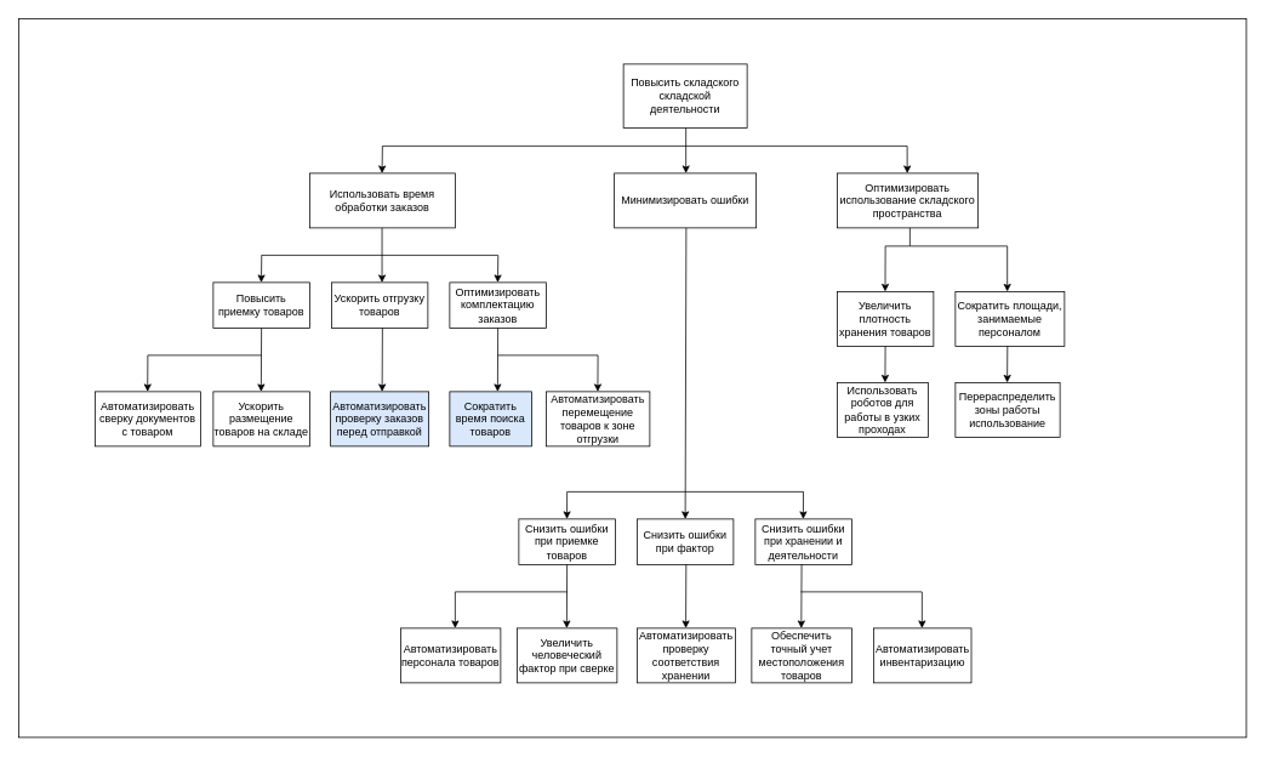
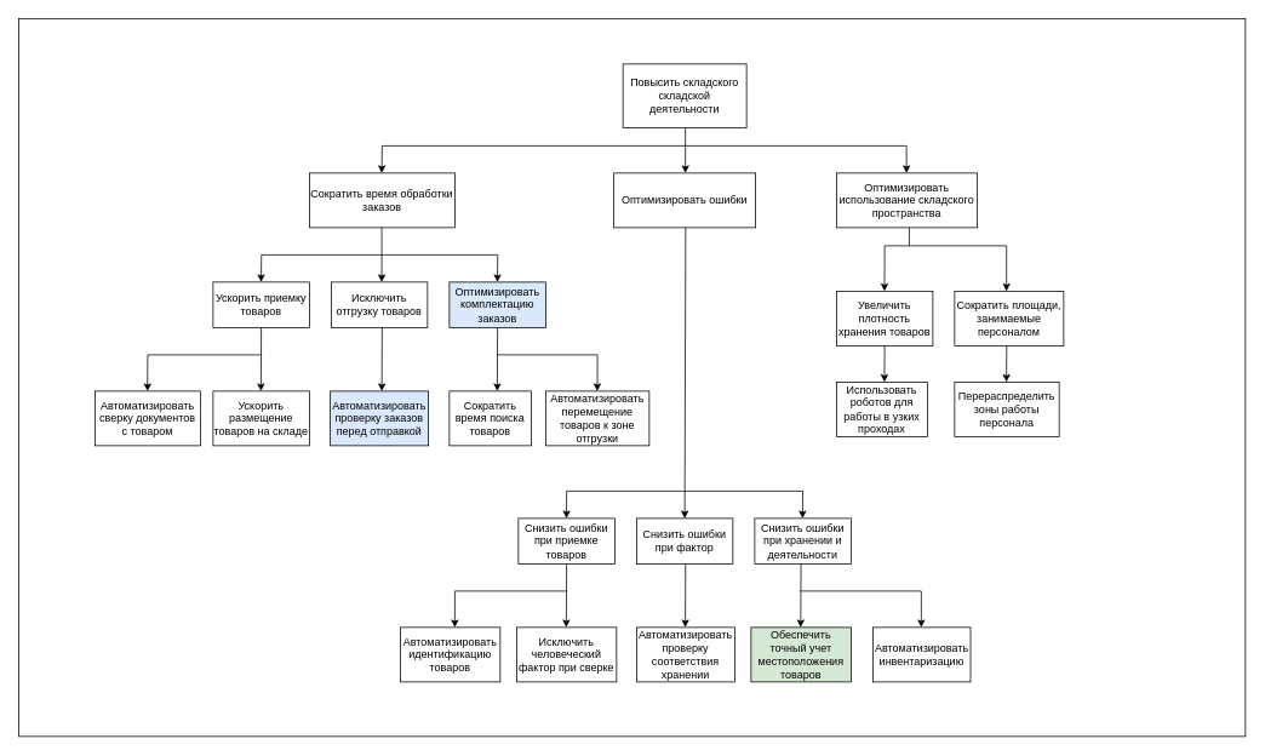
- <mxCell id="4" value="Использовать время обработки заказов" style="rounded=0;whiteSpace=wrap;html=1;" vertex="1" parent="1"><mxGeometry x="340" y="190" width="160" height="60" as="geometry" /></mxCell>
+ <mxCell id="4" value="Сократить время обработки заказов" style="rounded=0;whiteSpace=wrap;html=1;" vertex="1" parent="1"><mxGeometry x="340" y="190" width="160" height="60" as="geometry" /></mxCell>
- <mxCell id="11" value="Минимизировать ошибки" style="rounded=0;whiteSpace=wrap;html=1;" vertex="1" parent="1"><mxGeometry x="675" y="190" width="156" height="60" as="geometry" /></mxCell>
+ <mxCell id="11" value="Оптимизировать ошибки" style="rounded=0;whiteSpace=wrap;html=1;" vertex="1" parent="1"><mxGeometry x="675" y="190" width="156" height="60" as="geometry" /></mxCell>
- <mxCell id="10" value="Повысить приемку товаров" style="rounded=0;whiteSpace=wrap;html=1;" vertex="1" parent="1"><mxGeometry x="234" y="310" width="106" height="50" as="geometry" /></mxCell>
+ <mxCell id="10" value="Ускорить приемку товаров" style="rounded=0;whiteSpace=wrap;html=1;" vertex="1" parent="1"><mxGeometry x="234" y="310" width="106" height="50" as="geometry" /></mxCell>
- <mxCell id="6" value="Ускорить отгрузку товаров" style="rounded=0;whiteSpace=wrap;html=1;" vertex="1" parent="1"><mxGeometry x="364" y="310" width="106" height="50" as="geometry" /></mxCell>
+ <mxCell id="6" value="Исключить отгрузку товаров" style="rounded=0;whiteSpace=wrap;html=1;" vertex="1" parent="1"><mxGeometry x="364" y="310" width="106" height="50" as="geometry" /></mxCell>
- <mxCell id="7" value="Оптимизировать комплектацию заказов" style="rounded=0;whiteSpace=wrap;html=1;" vertex="1" parent="1"><mxGeometry x="494" y="310" width="106" height="50" as="geometry" /></mxCell>
+ <mxCell id="7" value="Оптимизировать комплектацию заказов" style="rounded=0;whiteSpace=wrap;html=1;fillColor=#dae8fc;" vertex="1" parent="1"><mxGeometry x="494" y="310" width="106" height="50" as="geometry" /></mxCell>
- <mxCell id="26" value="Перераспределить зоны работы использование" style="rounded=0;whiteSpace=wrap;html=1;" vertex="1" parent="1"><mxGeometry x="1050" y="420" width="115" height="60" as="geometry" /></mxCell>
+ <mxCell id="26" value="Перераспределить зоны работы персонала" style="rounded=0;whiteSpace=wrap;html=1;" vertex="1" parent="1"><mxGeometry x="1050" y="420" width="115" height="60" as="geometry" /></mxCell>
- <mxCell id="18" value="Сократить время поиска товаров" style="rounded=0;whiteSpace=wrap;html=1;fillColor=#dae8fc;" vertex="1" parent="1"><mxGeometry x="494" y="430" width="90" height="60" as="geometry" /></mxCell>
+ <mxCell id="18" value="Сократить время поиска товаров" style="rounded=0;whiteSpace=wrap;html=1;" vertex="1" parent="1"><mxGeometry x="494" y="430" width="90" height="60" as="geometry" /></mxCell>
- <mxCell id="20" value="Автоматизировать персонала товаров" style="rounded=0;whiteSpace=wrap;html=1;" vertex="1" parent="1"><mxGeometry x="440" y="690" width="110" height="60" as="geometry" /></mxCell>
+ <mxCell id="20" value="Автоматизировать идентификацию товаров" style="rounded=0;whiteSpace=wrap;html=1;" vertex="1" parent="1"><mxGeometry x="440" y="690" width="110" height="60" as="geometry" /></mxCell>
- <mxCell id="21" value="Увеличить человеческий фактор при сверке" style="rounded=0;whiteSpace=wrap;html=1;" vertex="1" parent="1"><mxGeometry x="568" y="690" width="110" height="60" as="geometry" /></mxCell>
+ <mxCell id="21" value="Исключить человеческий фактор при сверке" style="rounded=0;whiteSpace=wrap;html=1;" vertex="1" parent="1"><mxGeometry x="568" y="690" width="110" height="60" as="geometry" /></mxCell>
- <mxCell id="23" value="Обеспечить точный учет местоположения товаров" style="rounded=0;whiteSpace=wrap;html=1;" vertex="1" parent="1"><mxGeometry x="826" y="690" width="110" height="60" as="geometry" /></mxCell>
+ <mxCell id="23" value="Обеспечить точный учет местоположения товаров" style="rounded=0;whiteSpace=wrap;html=1;fillColor=#d5e8d4;" vertex="1" parent="1"><mxGeometry x="826" y="690" width="110" height="60" as="geometry" /></mxCell>
